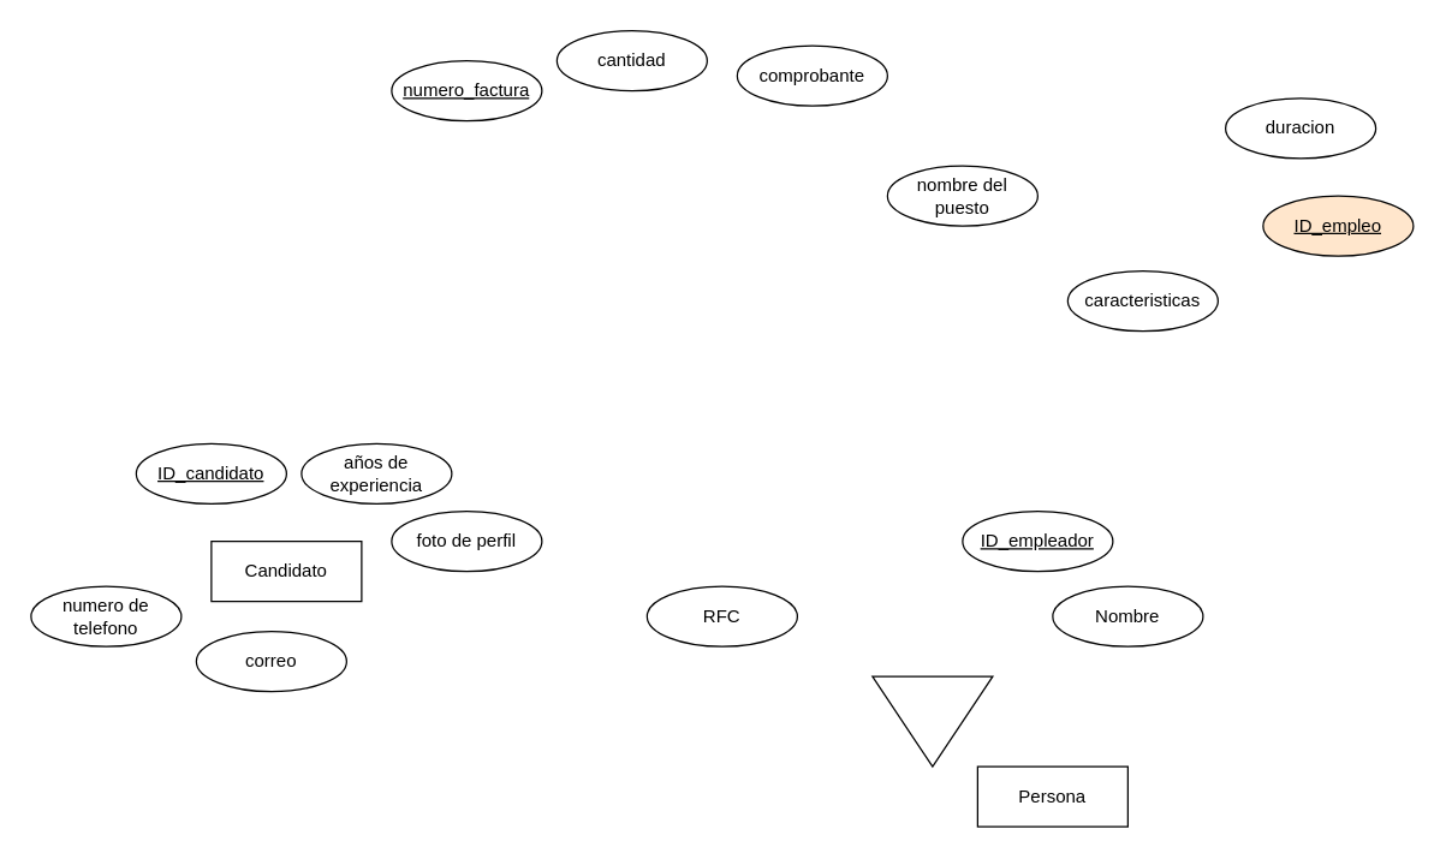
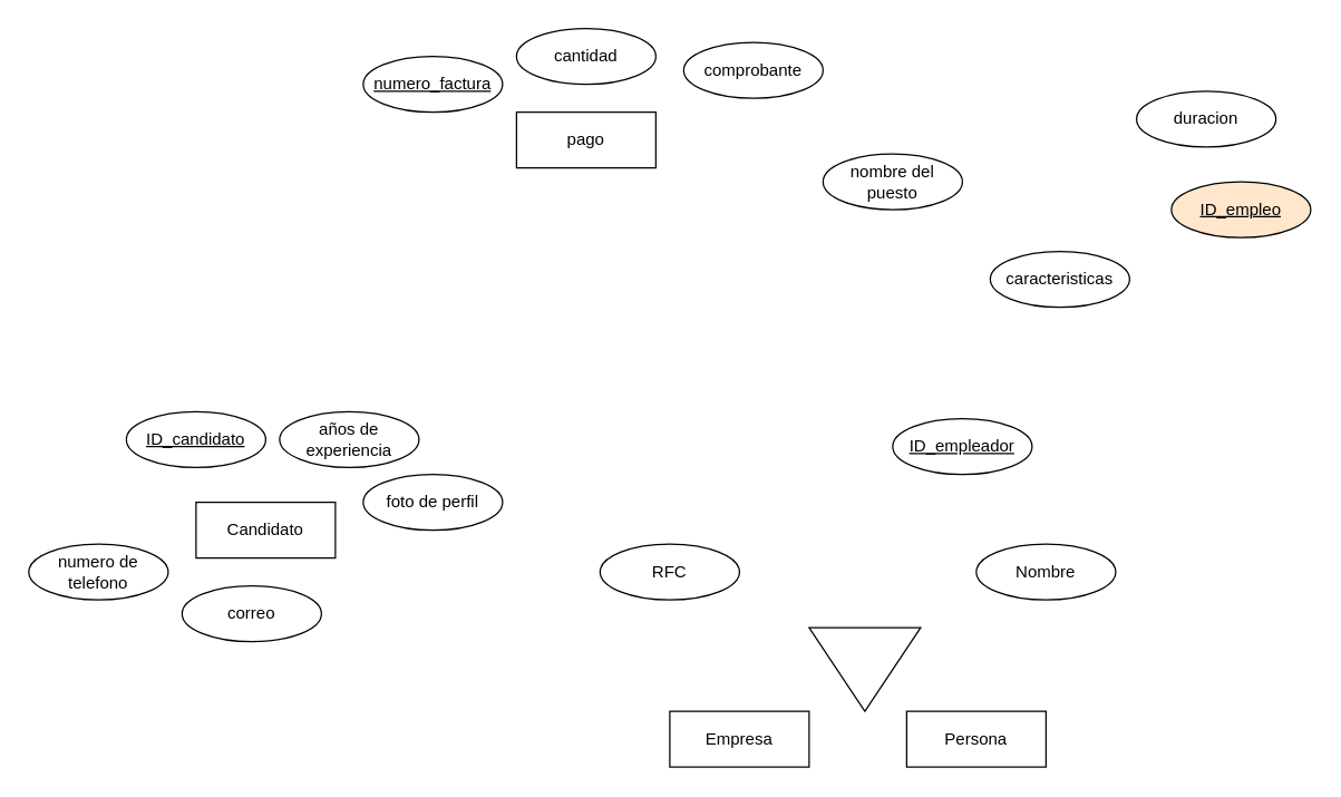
+ <mxCell id="12" value="pago" style="whiteSpace=wrap;html=1;align=center;" vertex="1" parent="1"><mxGeometry x="370" y="80" width="100" height="40" as="geometry" /></mxCell>
- <mxCell id="9" value="ID_empleador" style="ellipse;whiteSpace=wrap;html=1;align=center;fontStyle=4;" vertex="1" parent="1"><mxGeometry x="640" y="340" width="100" height="40" as="geometry" /></mxCell>
+ <mxCell id="9" value="ID_empleador" style="ellipse;whiteSpace=wrap;html=1;align=center;fontStyle=4;" vertex="1" parent="1"><mxGeometry x="640" y="300" width="100" height="40" as="geometry" /></mxCell>
+ <mxCell id="3" value="Empresa" style="whiteSpace=wrap;html=1;align=center;" parent="1" vertex="1"><mxGeometry x="480" y="510" width="100" height="40" as="geometry" /></mxCell>
